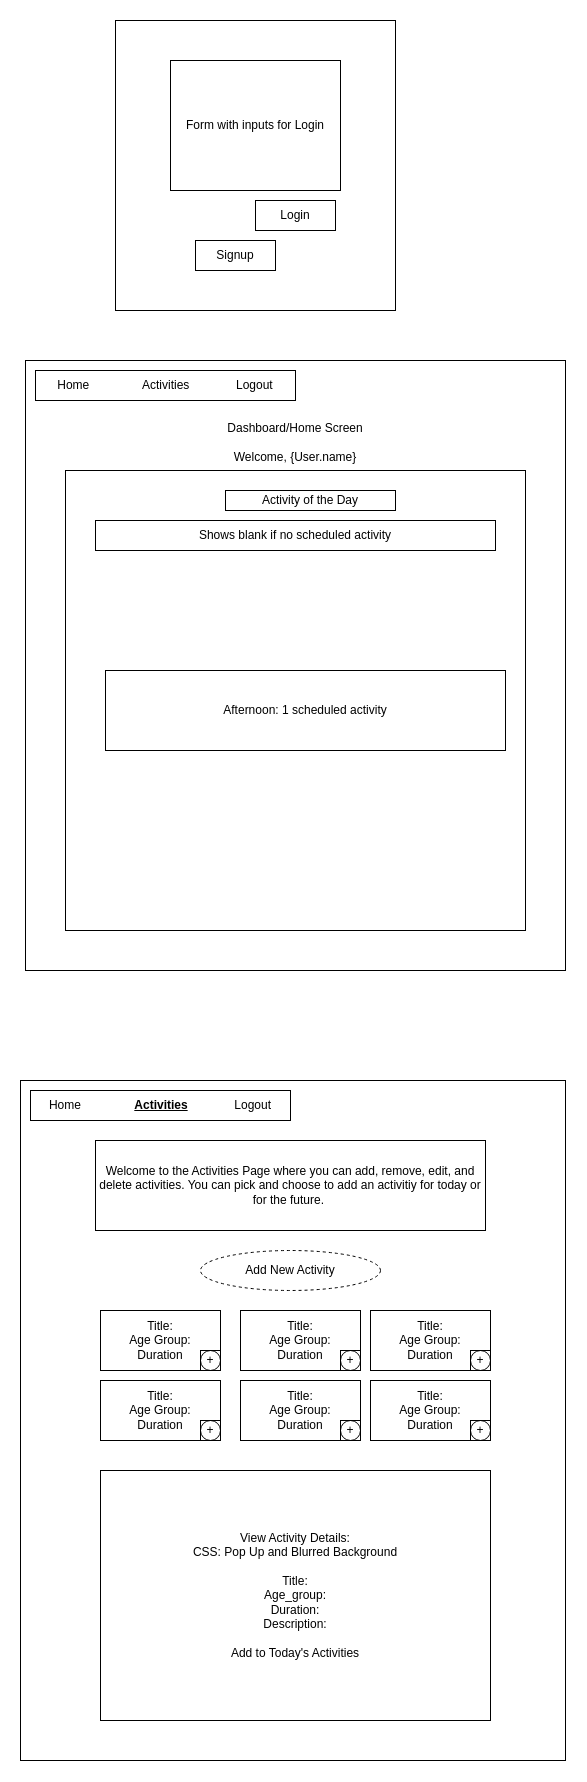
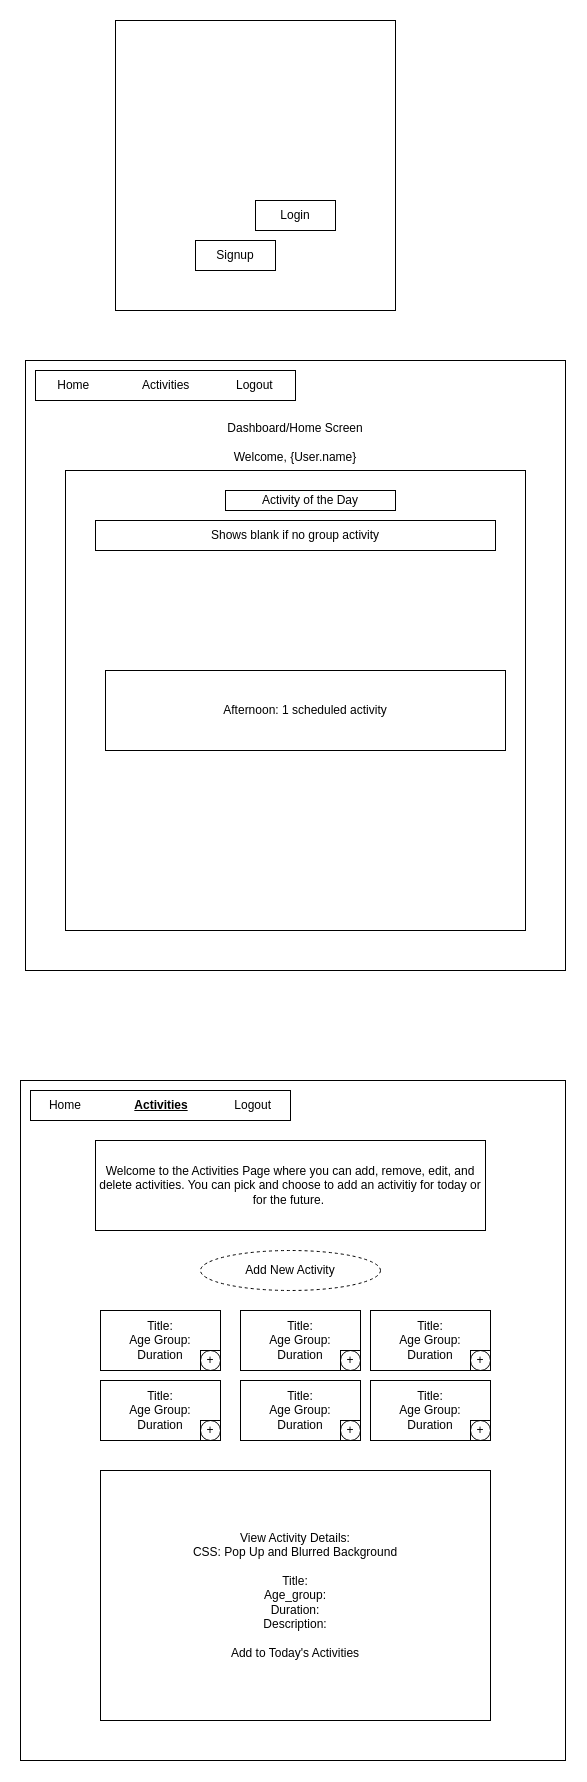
- <mxCell id="5" value="Form with inputs for Login" style="whiteSpace=wrap;html=1;" vertex="1" parent="1"><mxGeometry x="170" y="60" width="170" height="130" as="geometry" /></mxCell>
- <mxCell id="28" value="Shows blank if no scheduled activity" style="whiteSpace=wrap;html=1;" vertex="1" parent="1"><mxGeometry x="95" y="520" width="400" height="30" as="geometry" /></mxCell>
+ <mxCell id="28" value="Shows blank if no group activity" style="whiteSpace=wrap;html=1;" vertex="1" parent="1"><mxGeometry x="95" y="520" width="400" height="30" as="geometry" /></mxCell>
